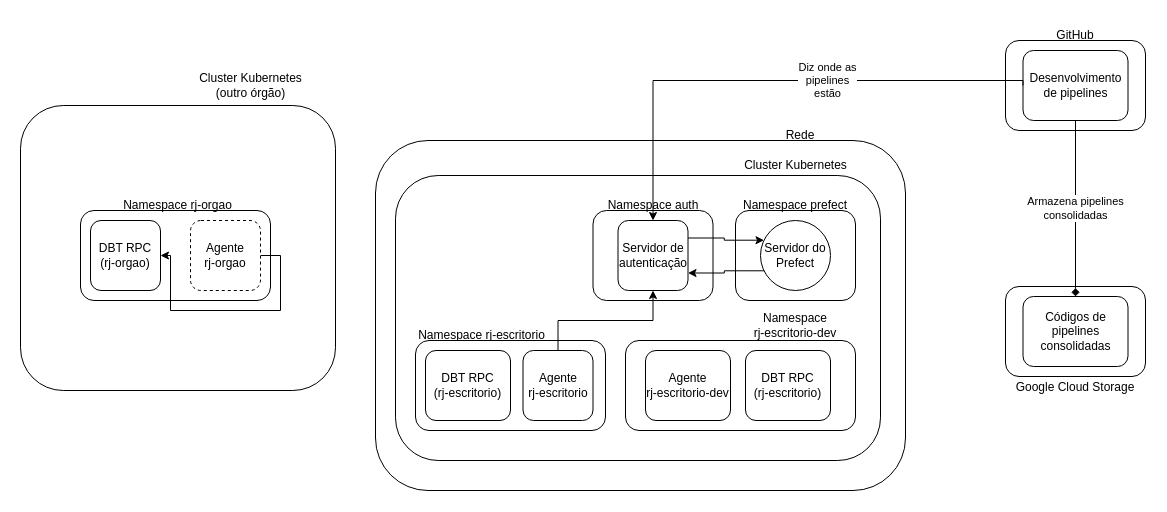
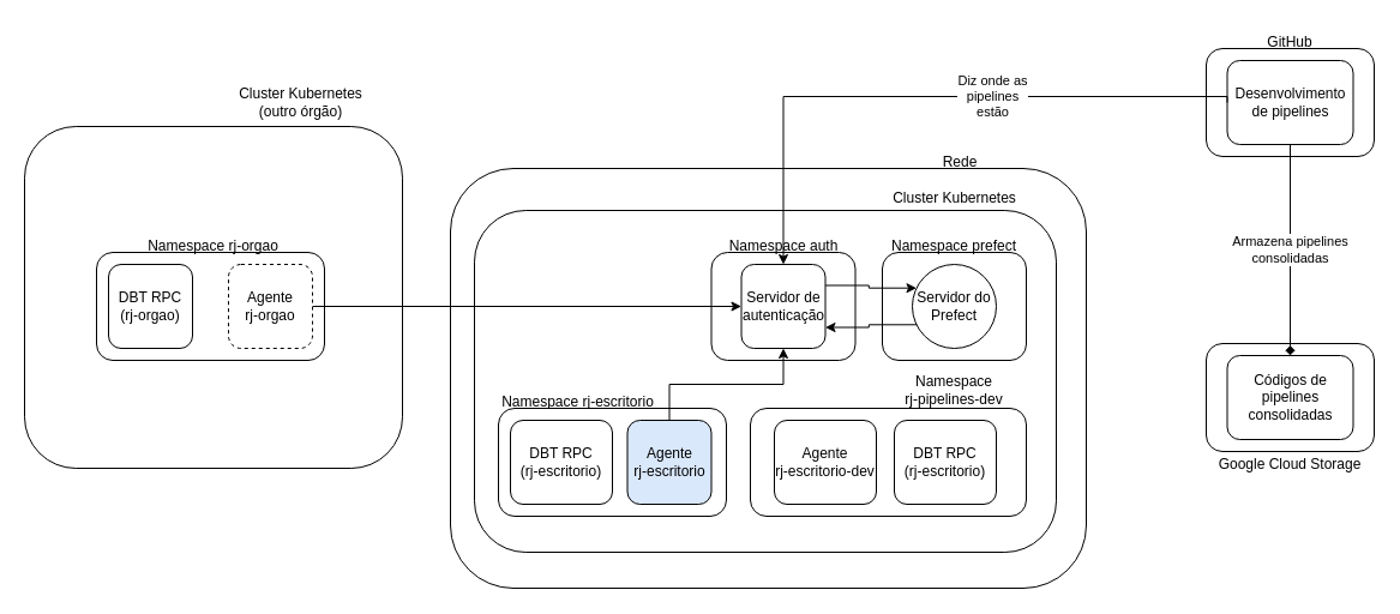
- <mxCell id="31" style="edgeStyle=orthogonalEdgeStyle;rounded=0;orthogonalLoop=1;jettySize=auto;html=1;exitX=1;exitY=0.5;exitDx=0;exitDy=0;" edge="1" parent="1" source="32" target="37"><mxGeometry relative="1" as="geometry" /></mxCell>
+ <mxCell id="31" style="edgeStyle=orthogonalEdgeStyle;rounded=0;orthogonalLoop=1;jettySize=auto;html=1;exitX=1;exitY=0.5;exitDx=0;exitDy=0;entryX=0;entryY=0.5;entryDx=0;entryDy=0;" edge="1" parent="1" source="32" target="19"><mxGeometry relative="1" as="geometry" /></mxCell>
- <mxCell id="24" value="Namespace&lt;br&gt;rj-escritorio-dev" style="text;html=1;strokeColor=none;fillColor=none;align=center;verticalAlign=middle;whiteSpace=wrap;rounded=0;" vertex="1" parent="1"><mxGeometry x="735" y="300" width="120" height="50" as="geometry" /></mxCell>
+ <mxCell id="24" value="Namespace&lt;br&gt;rj-pipelines-dev" style="text;html=1;strokeColor=none;fillColor=none;align=center;verticalAlign=middle;whiteSpace=wrap;rounded=0;" vertex="1" parent="1"><mxGeometry x="735" y="300" width="120" height="50" as="geometry" /></mxCell>
- <mxCell id="34" value="Agente&lt;br&gt;rj-escritorio" style="rounded=1;whiteSpace=wrap;html=1;" vertex="1" parent="1"><mxGeometry x="522.5" y="350" width="70" height="70" as="geometry" /></mxCell>
+ <mxCell id="34" value="Agente&lt;br&gt;rj-escritorio" style="rounded=1;whiteSpace=wrap;html=1;fillColor=#dae8fc;" vertex="1" parent="1"><mxGeometry x="522.5" y="350" width="70" height="70" as="geometry" /></mxCell>
